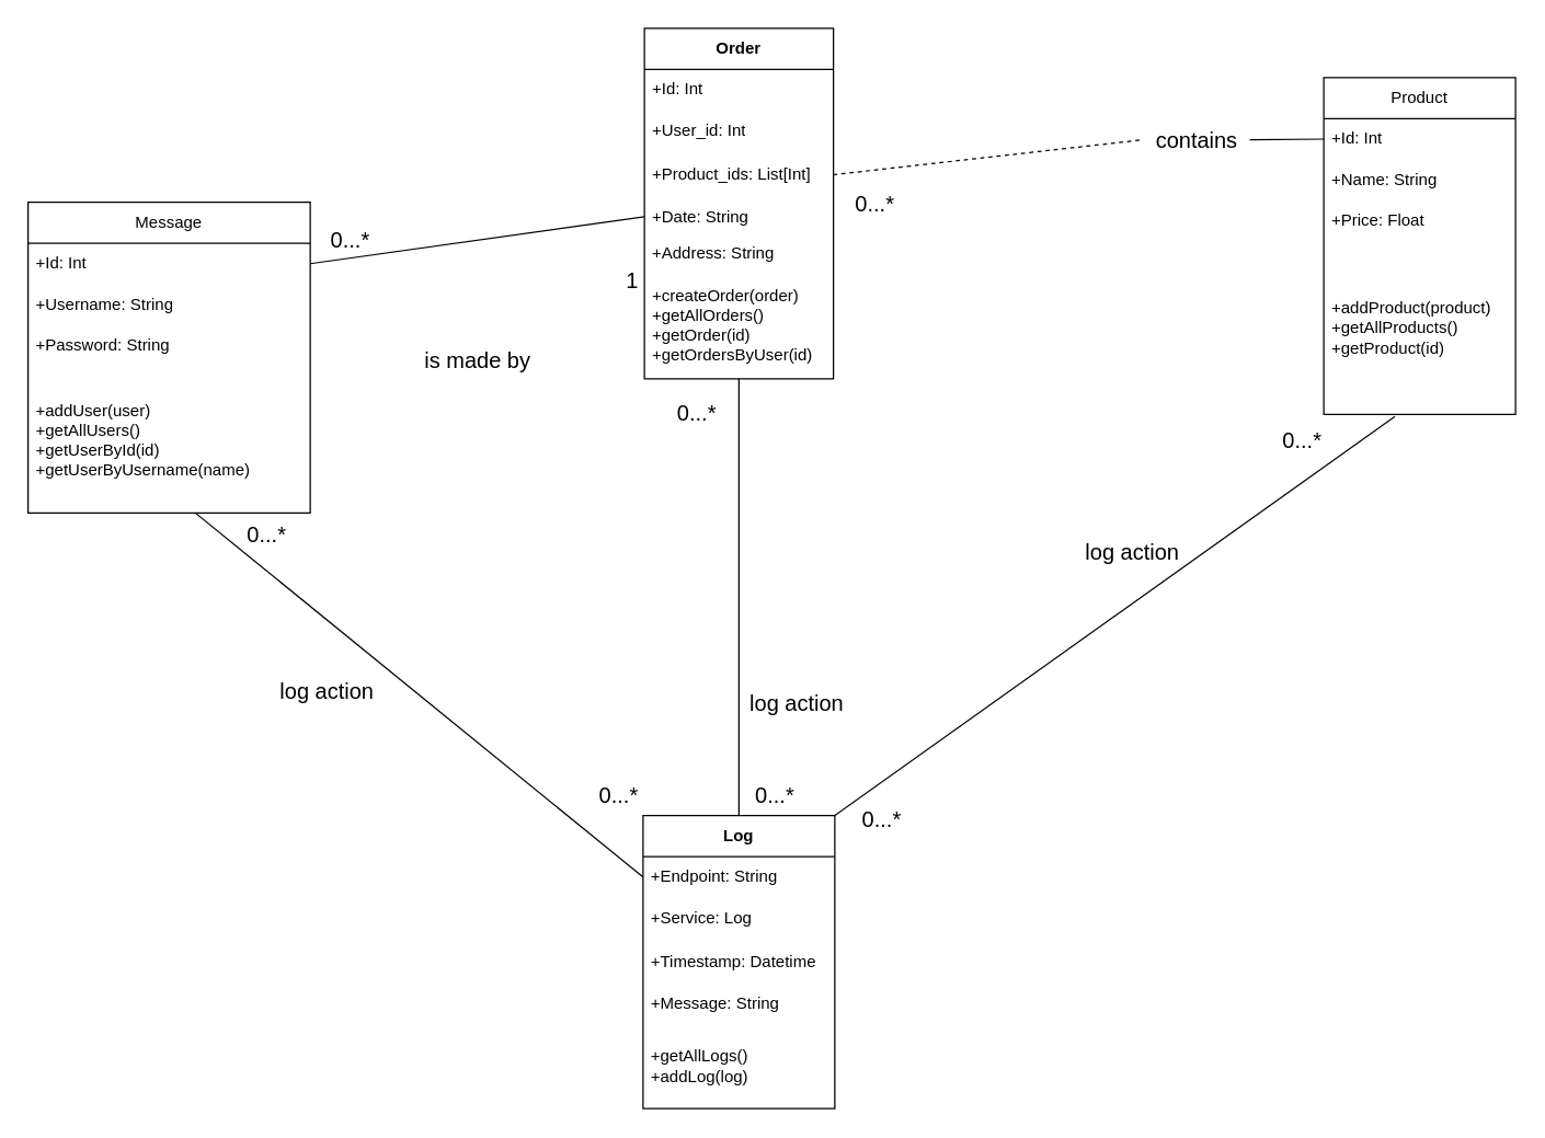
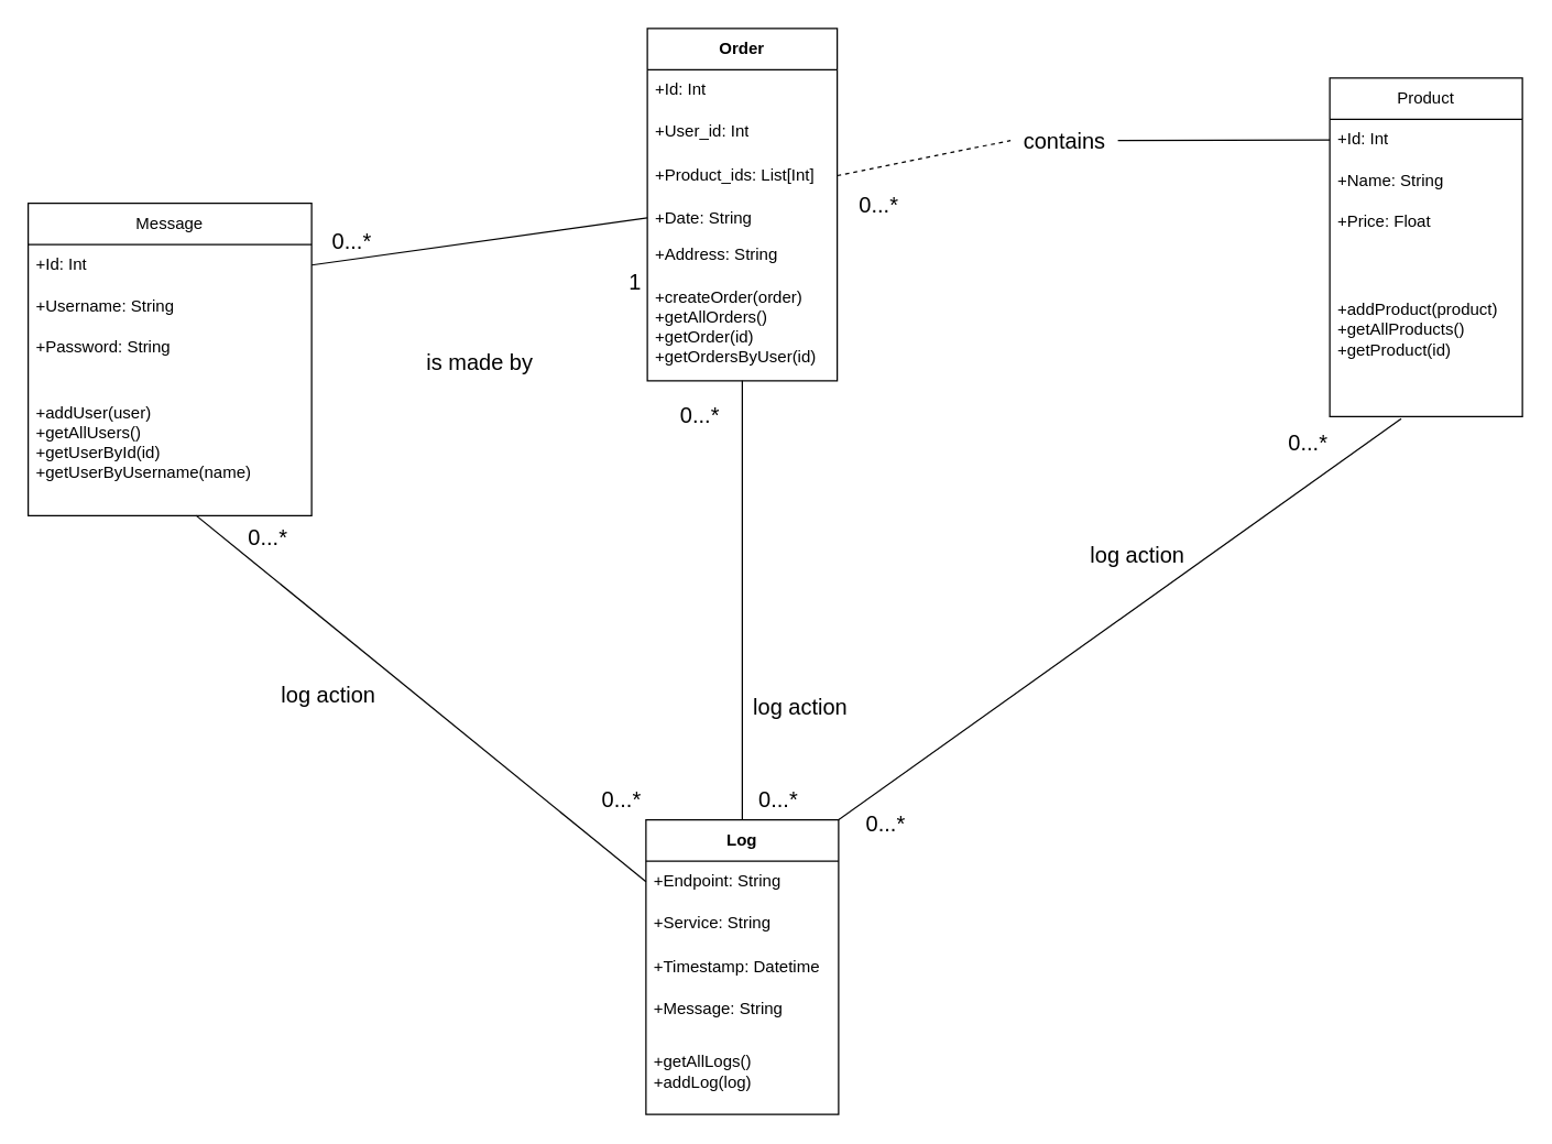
- <mxCell id="44" value="contains" style="text;html=1;align=center;verticalAlign=middle;resizable=0;points=[];autosize=1;strokeColor=none;fillColor=none;fontSize=16;" vertex="1" parent="1"><mxGeometry x="834" y="86" width="78" height="31" as="geometry" /></mxCell>
+ <mxCell id="44" value="contains" style="text;html=1;align=center;verticalAlign=middle;resizable=0;points=[];autosize=1;strokeColor=none;fillColor=none;fontSize=16;" vertex="1" parent="1"><mxGeometry x="734" y="86" width="78" height="31" as="geometry" /></mxCell>
- <mxCell id="23" value="+Service: Log" style="text;strokeColor=none;fillColor=none;align=left;verticalAlign=middle;spacingLeft=4;spacingRight=4;overflow=hidden;points=[[0,0.5],[1,0.5]];portConstraint=eastwest;rotatable=0;whiteSpace=wrap;html=1;" vertex="1" parent="21"><mxGeometry y="60" width="140" height="30" as="geometry" /></mxCell>
+ <mxCell id="23" value="+Service: String" style="text;strokeColor=none;fillColor=none;align=left;verticalAlign=middle;spacingLeft=4;spacingRight=4;overflow=hidden;points=[[0,0.5],[1,0.5]];portConstraint=eastwest;rotatable=0;whiteSpace=wrap;html=1;" vertex="1" parent="21"><mxGeometry y="60" width="140" height="30" as="geometry" /></mxCell>
